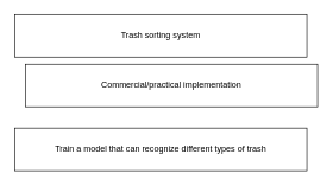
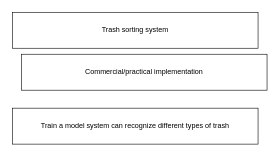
- <mxCell id="3" value="Train a model that can recognize different types of trash" style="rounded=0;whiteSpace=wrap;html=1;" vertex="1" parent="1"><mxGeometry x="20" y="180" width="410" height="60" as="geometry" /></mxCell>
+ <mxCell id="3" value="Train a model system can recognize different types of trash" style="rounded=0;whiteSpace=wrap;html=1;" vertex="1" parent="1"><mxGeometry x="20" y="180" width="410" height="60" as="geometry" /></mxCell>
